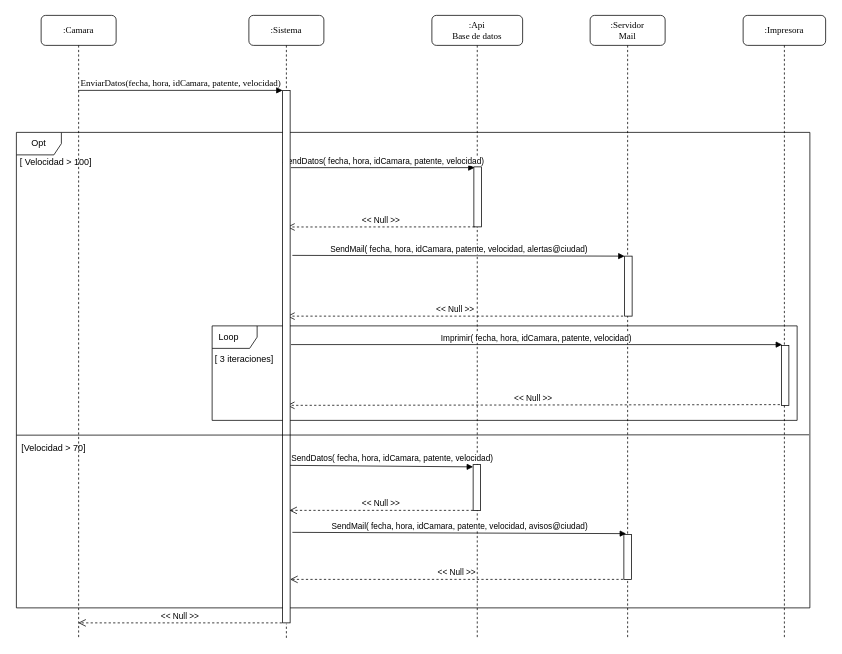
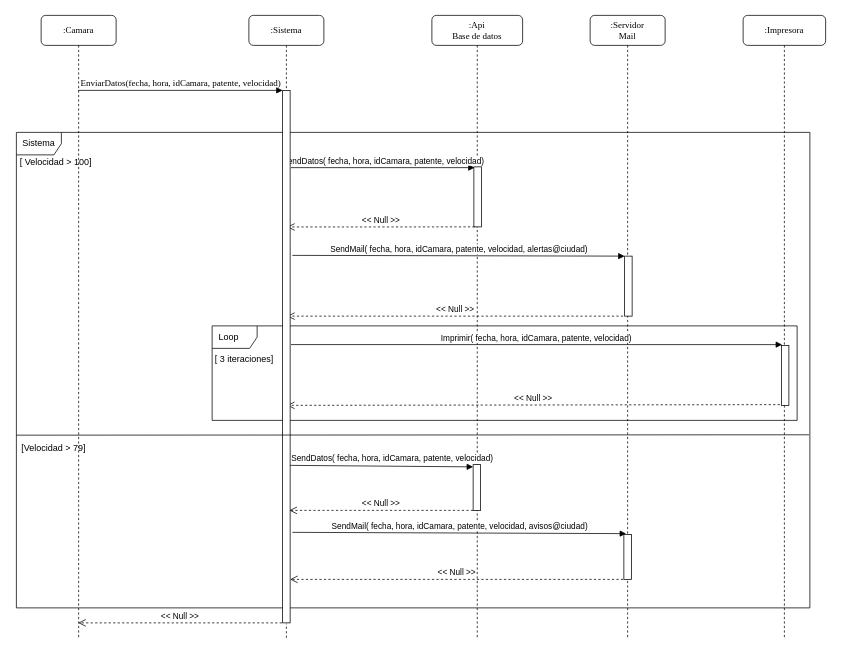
- <mxCell id="17" value="Opt" style="shape=umlFrame;whiteSpace=wrap;html=1;" parent="1" vertex="1"><mxGeometry x="21" y="176" width="1058" height="634" as="geometry" /></mxCell>
+ <mxCell id="17" value="Sistema" style="shape=umlFrame;whiteSpace=wrap;html=1;" parent="1" vertex="1"><mxGeometry x="21" y="176" width="1058" height="634" as="geometry" /></mxCell>
- <mxCell id="22" value="[Velocidad &gt; 70]" style="text;strokeColor=none;fillColor=none;align=left;verticalAlign=top;spacingLeft=4;spacingRight=4;overflow=hidden;rotatable=0;points=[[0,0.5],[1,0.5]];portConstraint=eastwest;" parent="1" vertex="1"><mxGeometry x="22" y="583" width="100" height="26" as="geometry" /></mxCell>
+ <mxCell id="22" value="[Velocidad &gt; 79]" style="text;strokeColor=none;fillColor=none;align=left;verticalAlign=top;spacingLeft=4;spacingRight=4;overflow=hidden;rotatable=0;points=[[0,0.5],[1,0.5]];portConstraint=eastwest;" parent="1" vertex="1"><mxGeometry x="22" y="583" width="100" height="26" as="geometry" /></mxCell>
